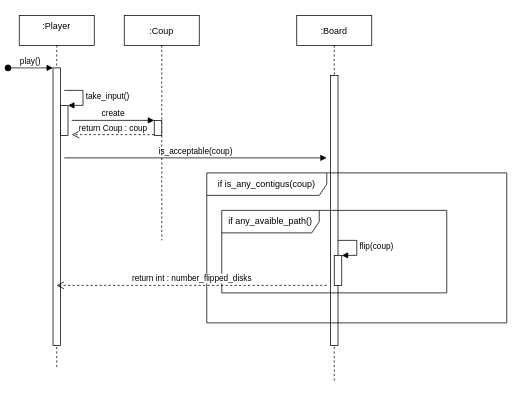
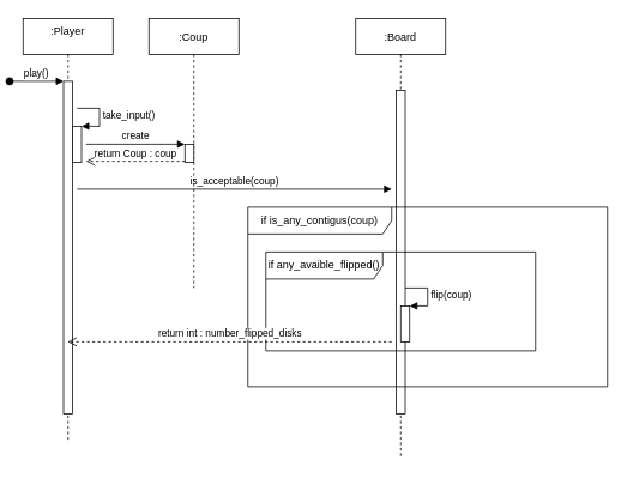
- <mxCell id="15" value="if any_avaible_path()" style="shape=umlFrame;whiteSpace=wrap;html=1;width=130;height=30;" vertex="1" parent="1"><mxGeometry x="290" y="280" width="300" height="110" as="geometry" /></mxCell>
+ <mxCell id="15" value="if any_avaible_flipped()" style="shape=umlFrame;whiteSpace=wrap;html=1;width=130;height=30;" vertex="1" parent="1"><mxGeometry x="290" y="280" width="300" height="110" as="geometry" /></mxCell>
